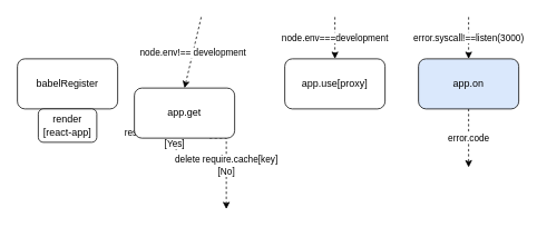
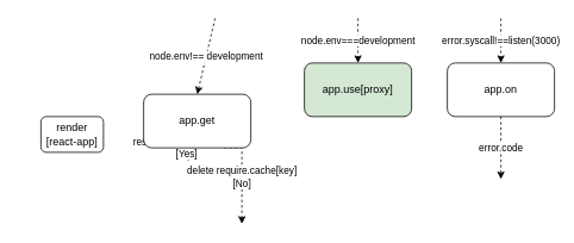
- <mxCell id="2" value="babelRegister" style="rounded=1;whiteSpace=wrap;html=1;" parent="1" vertex="1"><mxGeometry x="20" y="70" width="120" height="60" as="geometry" /></mxCell>
- <mxCell id="8" value="app.use[proxy]" style="rounded=1;whiteSpace=wrap;html=1;" parent="1" vertex="1"><mxGeometry x="340" y="70" width="120" height="60" as="geometry" /></mxCell>
+ <mxCell id="8" value="app.use[proxy]" style="rounded=1;whiteSpace=wrap;html=1;fillColor=#d5e8d4;" parent="1" vertex="1"><mxGeometry x="340" y="70" width="120" height="60" as="geometry" /></mxCell>
- <mxCell id="11" value="app.on" style="rounded=1;whiteSpace=wrap;html=1;fillColor=#dae8fc;" parent="1" vertex="1"><mxGeometry x="500" y="70" width="120" height="60" as="geometry" /></mxCell>
+ <mxCell id="11" value="app.on" style="rounded=1;whiteSpace=wrap;html=1;" parent="1" vertex="1"><mxGeometry x="500" y="70" width="120" height="60" as="geometry" /></mxCell>
